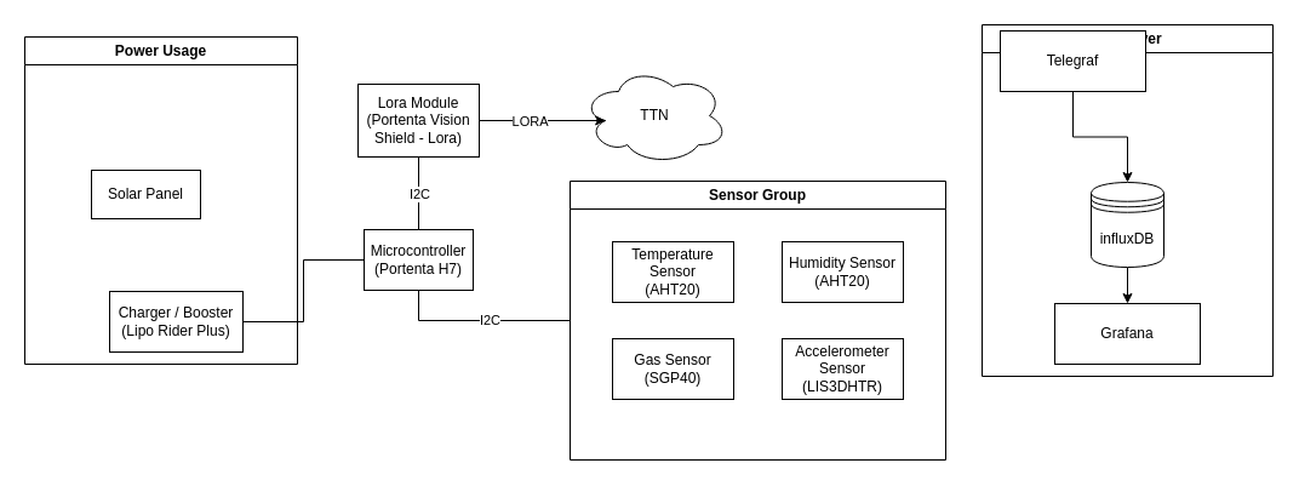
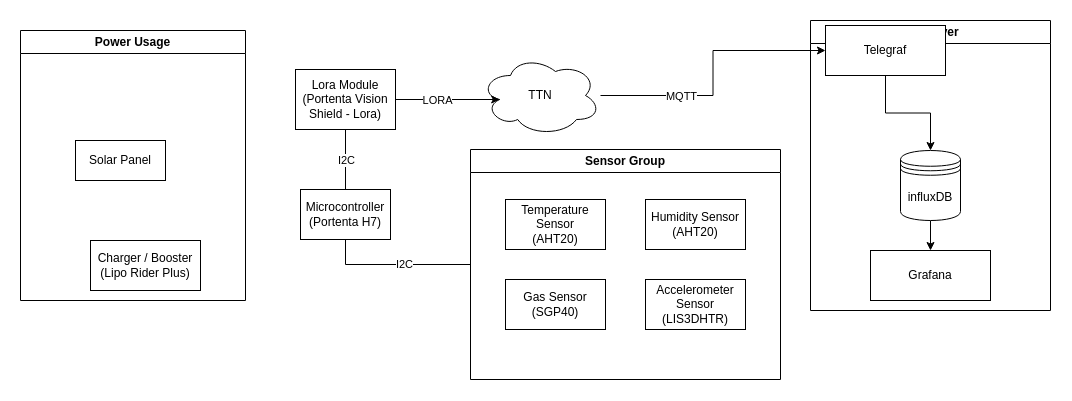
+ <mxCell id="9" style="edgeStyle=orthogonalEdgeStyle;rounded=0;orthogonalLoop=1;jettySize=auto;html=1;" parent="1" source="11" target="19" edge="1"><mxGeometry relative="1" as="geometry" /></mxCell>
+ <mxCell id="10" value="MQTT" style="edgeLabel;html=1;align=center;verticalAlign=middle;resizable=0;points=[];" parent="9" vertex="1" connectable="0"><mxGeometry x="-0.459" y="-3" relative="1" as="geometry"><mxPoint x="7" y="-3" as="offset" /></mxGeometry></mxCell>
- <mxCell id="7" style="edgeStyle=orthogonalEdgeStyle;rounded=0;orthogonalLoop=1;jettySize=auto;html=1;entryX=0;entryY=0.5;entryDx=0;entryDy=0;endArrow=none;startFill=0;" parent="1" source="26" target="4" edge="1"><mxGeometry relative="1" as="geometry" /></mxCell>
